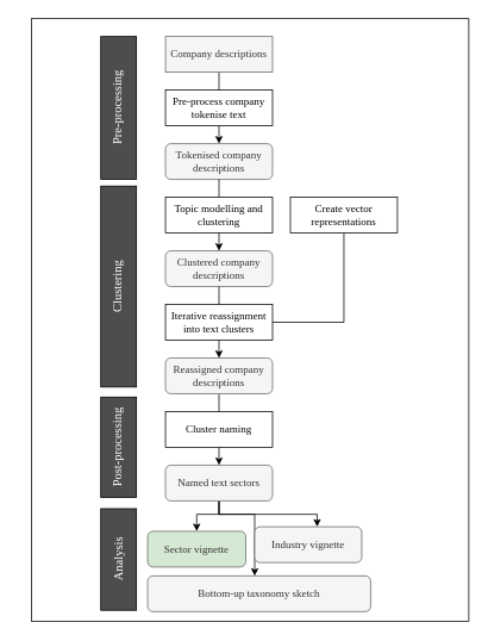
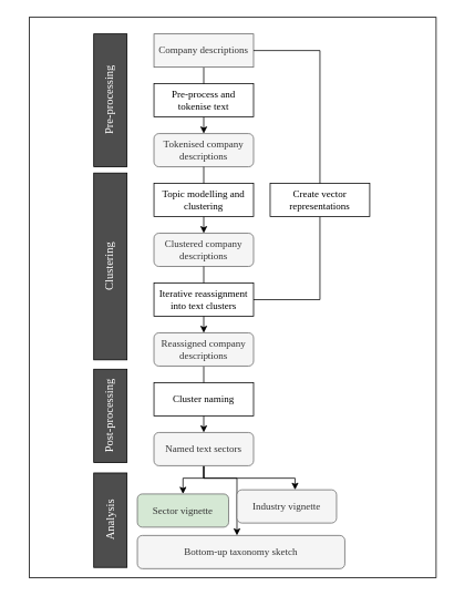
+ <mxCell id="18" style="edgeStyle=orthogonalEdgeStyle;rounded=0;orthogonalLoop=1;jettySize=auto;html=1;exitX=1;exitY=0.5;exitDx=0;exitDy=0;entryX=0.5;entryY=0;entryDx=0;entryDy=0;fontFamily=Times New Roman;endArrow=none;endFill=0;" edge="1" parent="1" source="3" target="17"><mxGeometry relative="1" as="geometry"><mxPoint x="255" y="90" as="sourcePoint" /><mxPoint x="255" y="170" as="targetPoint" /></mxGeometry></mxCell>
- <mxCell id="4" value="Pre-process company tokenise text" style="rounded=0;whiteSpace=wrap;html=1;fontFamily=Times New Roman;" parent="1" vertex="1"><mxGeometry x="185" y="100" width="120" height="40" as="geometry" /></mxCell>
+ <mxCell id="4" value="Pre-process and tokenise text" style="rounded=0;whiteSpace=wrap;html=1;fontFamily=Times New Roman;" parent="1" vertex="1"><mxGeometry x="185" y="100" width="120" height="40" as="geometry" /></mxCell>
